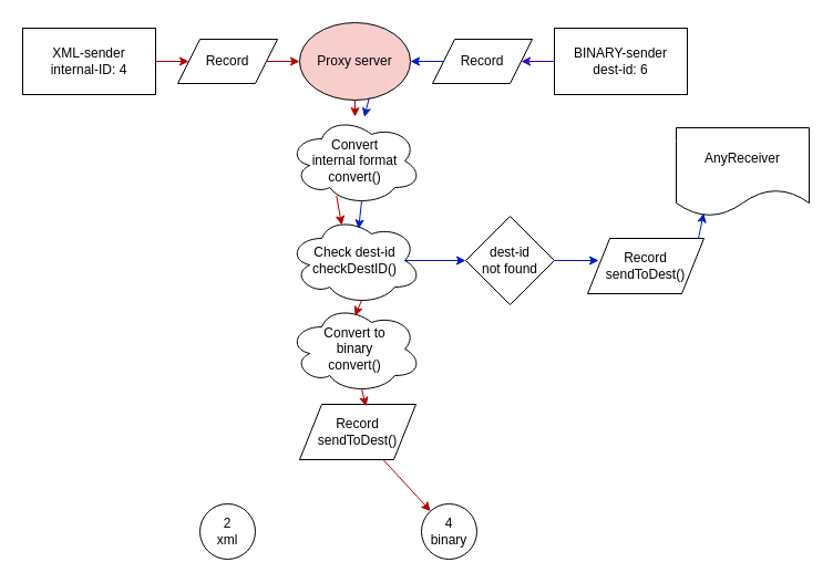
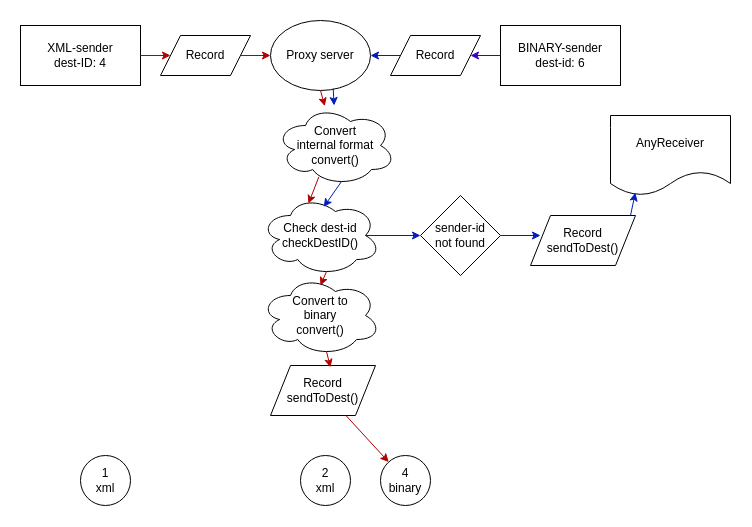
- <mxCell id="2" value="XML-sender&lt;br&gt;internal-ID: 4" style="rounded=0;whiteSpace=wrap;html=1;" vertex="1" parent="1"><mxGeometry x="20" y="25" width="120" height="60" as="geometry" /></mxCell>
+ <mxCell id="2" value="XML-sender&lt;br&gt;dest-ID: 4" style="rounded=0;whiteSpace=wrap;html=1;" vertex="1" parent="1"><mxGeometry x="20" y="25" width="120" height="60" as="geometry" /></mxCell>
- <mxCell id="6" value="Proxy server" style="ellipse;whiteSpace=wrap;html=1;fillColor=#f8cecc;" vertex="1" parent="1"><mxGeometry x="270" y="20" width="100" height="70" as="geometry" /></mxCell>
+ <mxCell id="6" value="Proxy server" style="ellipse;whiteSpace=wrap;html=1;" vertex="1" parent="1"><mxGeometry x="270" y="20" width="100" height="70" as="geometry" /></mxCell>
- <mxCell id="11" value="Convert&lt;br&gt;internal format&lt;br&gt;convert()" style="ellipse;shape=cloud;whiteSpace=wrap;html=1;" vertex="1" parent="1"><mxGeometry x="260" y="105" width="120" height="80" as="geometry" /></mxCell>
+ <mxCell id="11" value="Convert&lt;br&gt;internal format&lt;br&gt;convert()" style="ellipse;shape=cloud;whiteSpace=wrap;html=1;" vertex="1" parent="1"><mxGeometry x="275" y="105" width="120" height="80" as="geometry" /></mxCell>
- <mxCell id="26" value="dest-id&lt;br&gt;not found" style="rhombus;whiteSpace=wrap;html=1;" vertex="1" parent="1"><mxGeometry x="420" y="195" width="80" height="80" as="geometry" /></mxCell>
+ <mxCell id="26" value="sender-id&lt;br&gt;not found" style="rhombus;whiteSpace=wrap;html=1;" vertex="1" parent="1"><mxGeometry x="420" y="195" width="80" height="80" as="geometry" /></mxCell>
+ <mxCell id="14" value="1&lt;br&gt;xml" style="ellipse;whiteSpace=wrap;html=1;aspect=fixed;" vertex="1" parent="1"><mxGeometry x="80" y="455" width="50" height="50" as="geometry" /></mxCell>
- <mxCell id="15" value="2&lt;br&gt;xml" style="ellipse;whiteSpace=wrap;html=1;aspect=fixed;" vertex="1" parent="1"><mxGeometry x="180" y="455" width="50" height="50" as="geometry" /></mxCell>
+ <mxCell id="15" value="2&lt;br&gt;xml" style="ellipse;whiteSpace=wrap;html=1;aspect=fixed;" vertex="1" parent="1"><mxGeometry x="300" y="455" width="50" height="50" as="geometry" /></mxCell>
